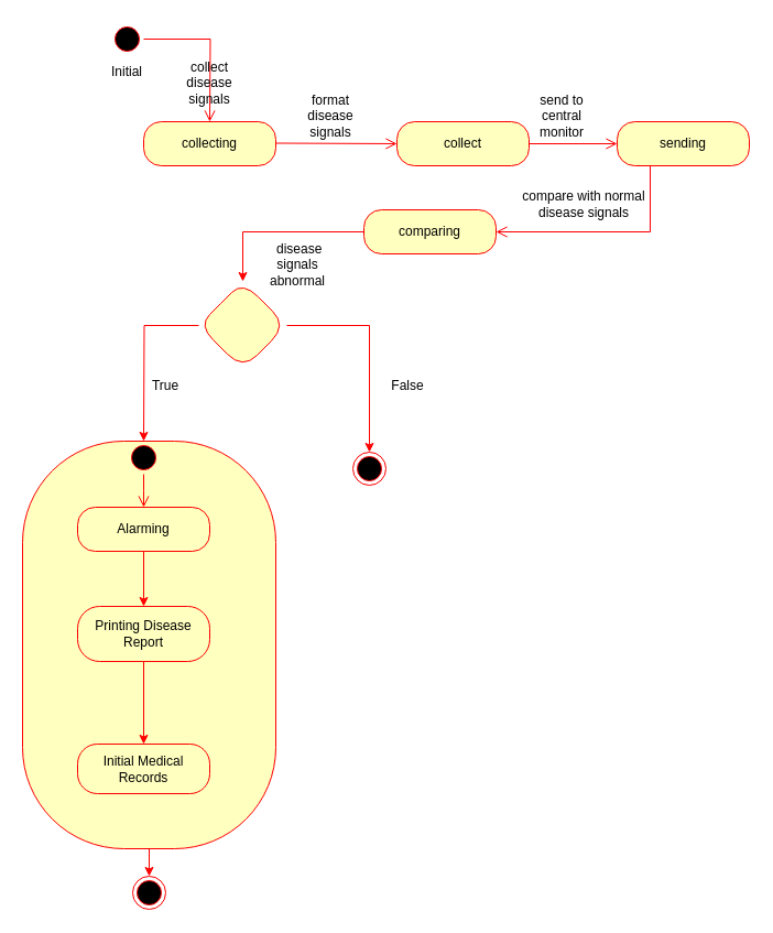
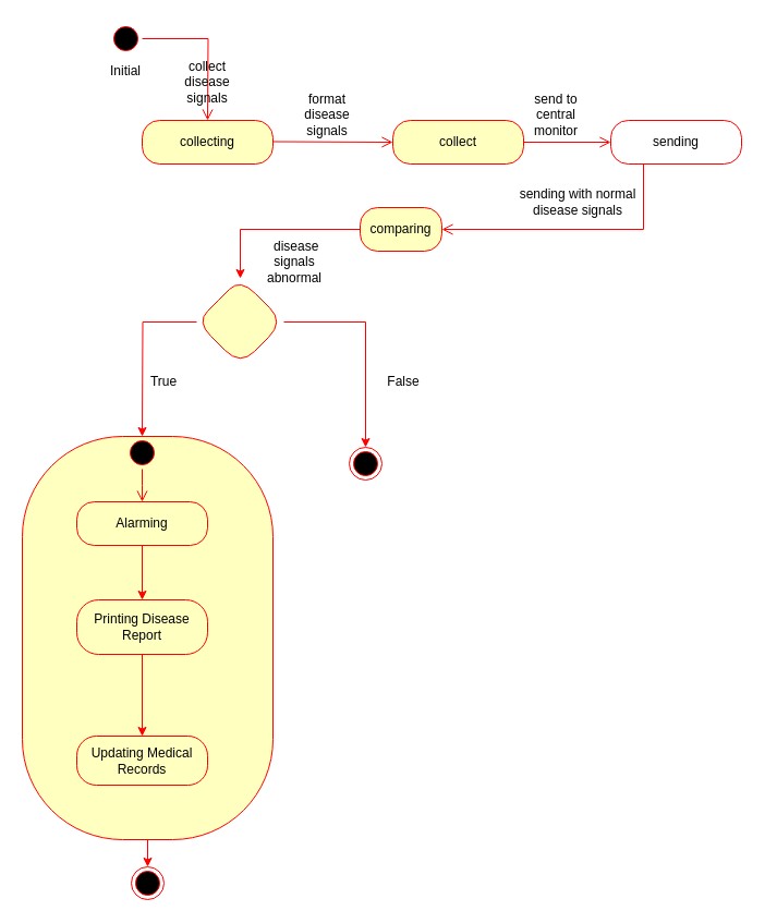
- <mxCell id="9" value="sending" style="rounded=1;whiteSpace=wrap;html=1;arcSize=40;fontColor=#000000;fillColor=#ffffc0;strokeColor=#ff0000;" parent="1" vertex="1"><mxGeometry x="560" y="110" width="120" height="40" as="geometry" /></mxCell>
+ <mxCell id="9" value="sending" style="rounded=1;whiteSpace=wrap;html=1;arcSize=40;fontColor=#000000;fillColor=#ffffff;strokeColor=#ff0000;" parent="1" vertex="1"><mxGeometry x="560" y="110" width="120" height="40" as="geometry" /></mxCell>
- <mxCell id="16" value="compare with normal disease signals" style="text;html=1;strokeColor=none;fillColor=none;align=center;verticalAlign=middle;whiteSpace=wrap;rounded=0;" parent="1" vertex="1"><mxGeometry x="470" y="170" width="120" height="30" as="geometry" /></mxCell>
+ <mxCell id="16" value="sending with normal disease signals" style="text;html=1;strokeColor=none;fillColor=none;align=center;verticalAlign=middle;whiteSpace=wrap;rounded=0;" parent="1" vertex="1"><mxGeometry x="470" y="170" width="120" height="30" as="geometry" /></mxCell>
- <mxCell id="7" value="comparing" style="rounded=1;whiteSpace=wrap;html=1;arcSize=40;fontColor=#000000;fillColor=#ffffc0;strokeColor=#ff0000;" parent="1" vertex="1"><mxGeometry x="330" y="190" width="120" height="40" as="geometry" /></mxCell>
+ <mxCell id="7" value="comparing" style="rounded=1;whiteSpace=wrap;html=1;arcSize=40;fontColor=#000000;fillColor=#ffffc0;strokeColor=#ff0000;" parent="1" vertex="1"><mxGeometry x="330" y="190" width="75" height="40" as="geometry" /></mxCell>
- <mxCell id="31" value="Initial Medical Records" style="whiteSpace=wrap;html=1;fillColor=#ffffc0;strokeColor=#ff0000;fontColor=#000000;rounded=1;arcSize=40;" parent="1" vertex="1"><mxGeometry x="70" y="675" width="120" height="45" as="geometry" /></mxCell>
+ <mxCell id="31" value="Updating Medical Records" style="whiteSpace=wrap;html=1;fillColor=#ffffc0;strokeColor=#ff0000;fontColor=#000000;rounded=1;arcSize=40;" parent="1" vertex="1"><mxGeometry x="70" y="675" width="120" height="45" as="geometry" /></mxCell>
